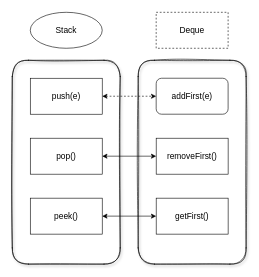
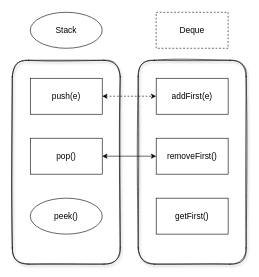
- <mxCell id="7" value="addFirst(e)" style="whiteSpace=wrap;html=1;fontSize=14;rounded=1;" parent="1" vertex="1"><mxGeometry x="260" y="130" width="120" height="60" as="geometry" /></mxCell>
+ <mxCell id="7" value="addFirst(e)" style="rounded=0;whiteSpace=wrap;html=1;fontSize=14;" parent="1" vertex="1"><mxGeometry x="260" y="130" width="120" height="60" as="geometry" /></mxCell>
- <mxCell id="12" value="peek()" style="rounded=0;whiteSpace=wrap;html=1;fontSize=14;" parent="1" vertex="1"><mxGeometry x="50" y="330" width="120" height="60" as="geometry" /></mxCell>
+ <mxCell id="12" value="peek()" style="ellipse;whiteSpace=wrap;html=1;fontSize=14;" parent="1" vertex="1"><mxGeometry x="50" y="330" width="120" height="60" as="geometry" /></mxCell>
- <mxCell id="14" value="" style="endArrow=classic;startArrow=classic;html=1;rounded=0;exitX=1;exitY=0.5;exitDx=0;exitDy=0;entryX=0;entryY=0.5;entryDx=0;entryDy=0;fontSize=14;" parent="1" source="12" target="13" edge="1"><mxGeometry width="50" height="50" relative="1" as="geometry"><mxPoint x="290" y="390" as="sourcePoint" /><mxPoint x="340" y="340" as="targetPoint" /></mxGeometry></mxCell>
